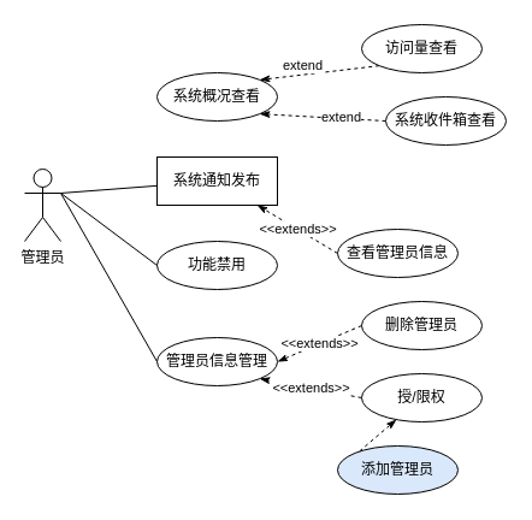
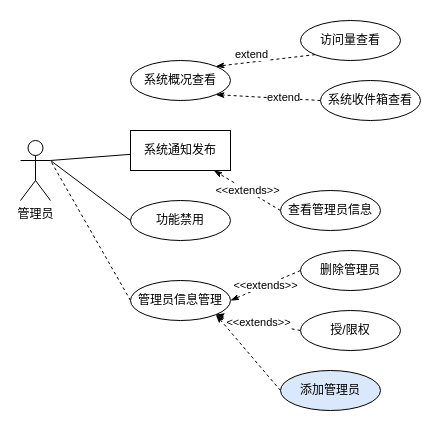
- <mxCell id="14" style="edgeStyle=none;rounded=0;orthogonalLoop=1;jettySize=auto;html=1;exitX=0;exitY=0.5;exitDx=0;exitDy=0;entryX=1;entryY=0.333;entryDx=0;entryDy=0;entryPerimeter=0;endArrow=none;endFill=0;" parent="1" source="15" target="3" edge="1"><mxGeometry relative="1" as="geometry" /></mxCell>
+ <mxCell id="14" style="edgeStyle=none;rounded=0;orthogonalLoop=1;jettySize=auto;html=1;exitX=0;exitY=0.5;exitDx=0;exitDy=0;entryX=1;entryY=0.333;entryDx=0;entryDy=0;entryPerimeter=0;endArrow=none;endFill=0;dashed=1;" parent="1" source="15" target="3" edge="1"><mxGeometry relative="1" as="geometry" /></mxCell>
- <mxCell id="22" style="rounded=0;orthogonalLoop=1;jettySize=auto;html=1;exitX=0;exitY=0.5;exitDx=0;exitDy=0;dashed=1;endFill=1;endArrow=classicThin;" edge="1" parent="1" source="23" target="21"><mxGeometry relative="1" as="geometry" /></mxCell>
+ <mxCell id="22" style="rounded=0;orthogonalLoop=1;jettySize=auto;html=1;exitX=0;exitY=0.5;exitDx=0;exitDy=0;entryX=1;entryY=1;entryDx=0;entryDy=0;dashed=1;endFill=1;endArrow=classicThin;" edge="1" parent="1" source="23" target="15"><mxGeometry relative="1" as="geometry" /></mxCell>
